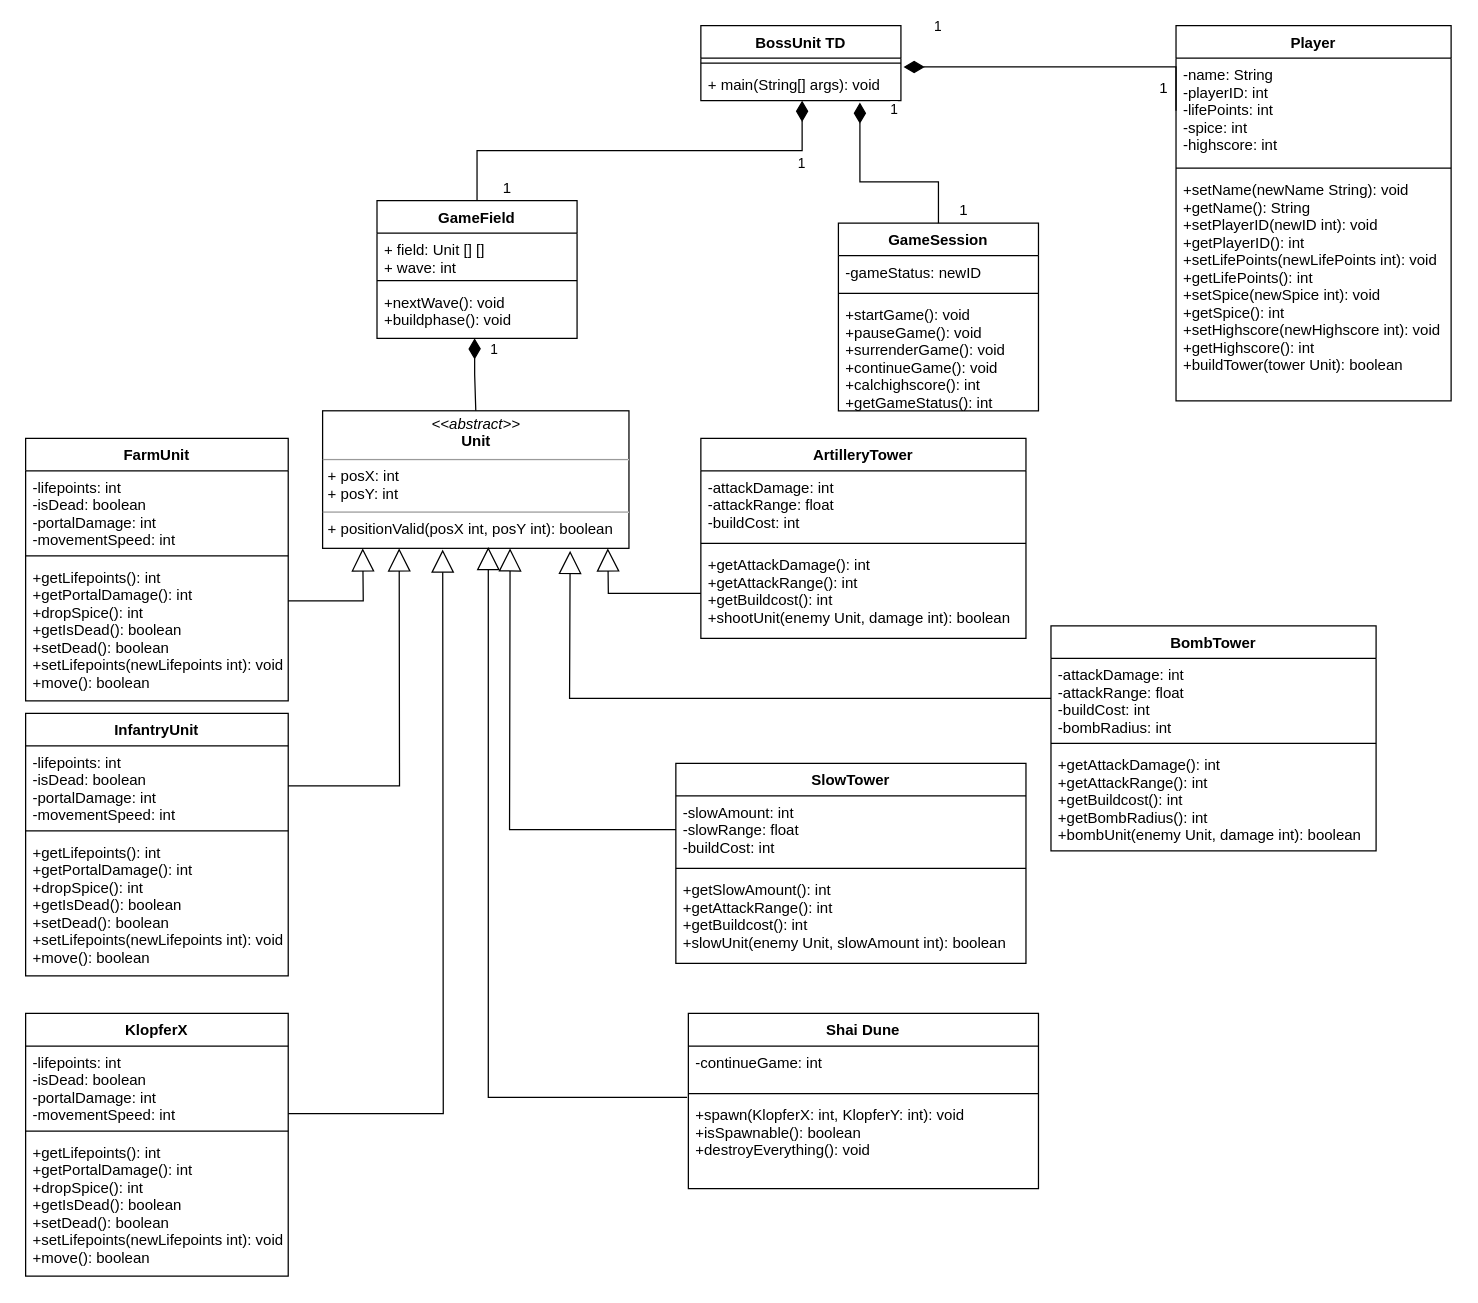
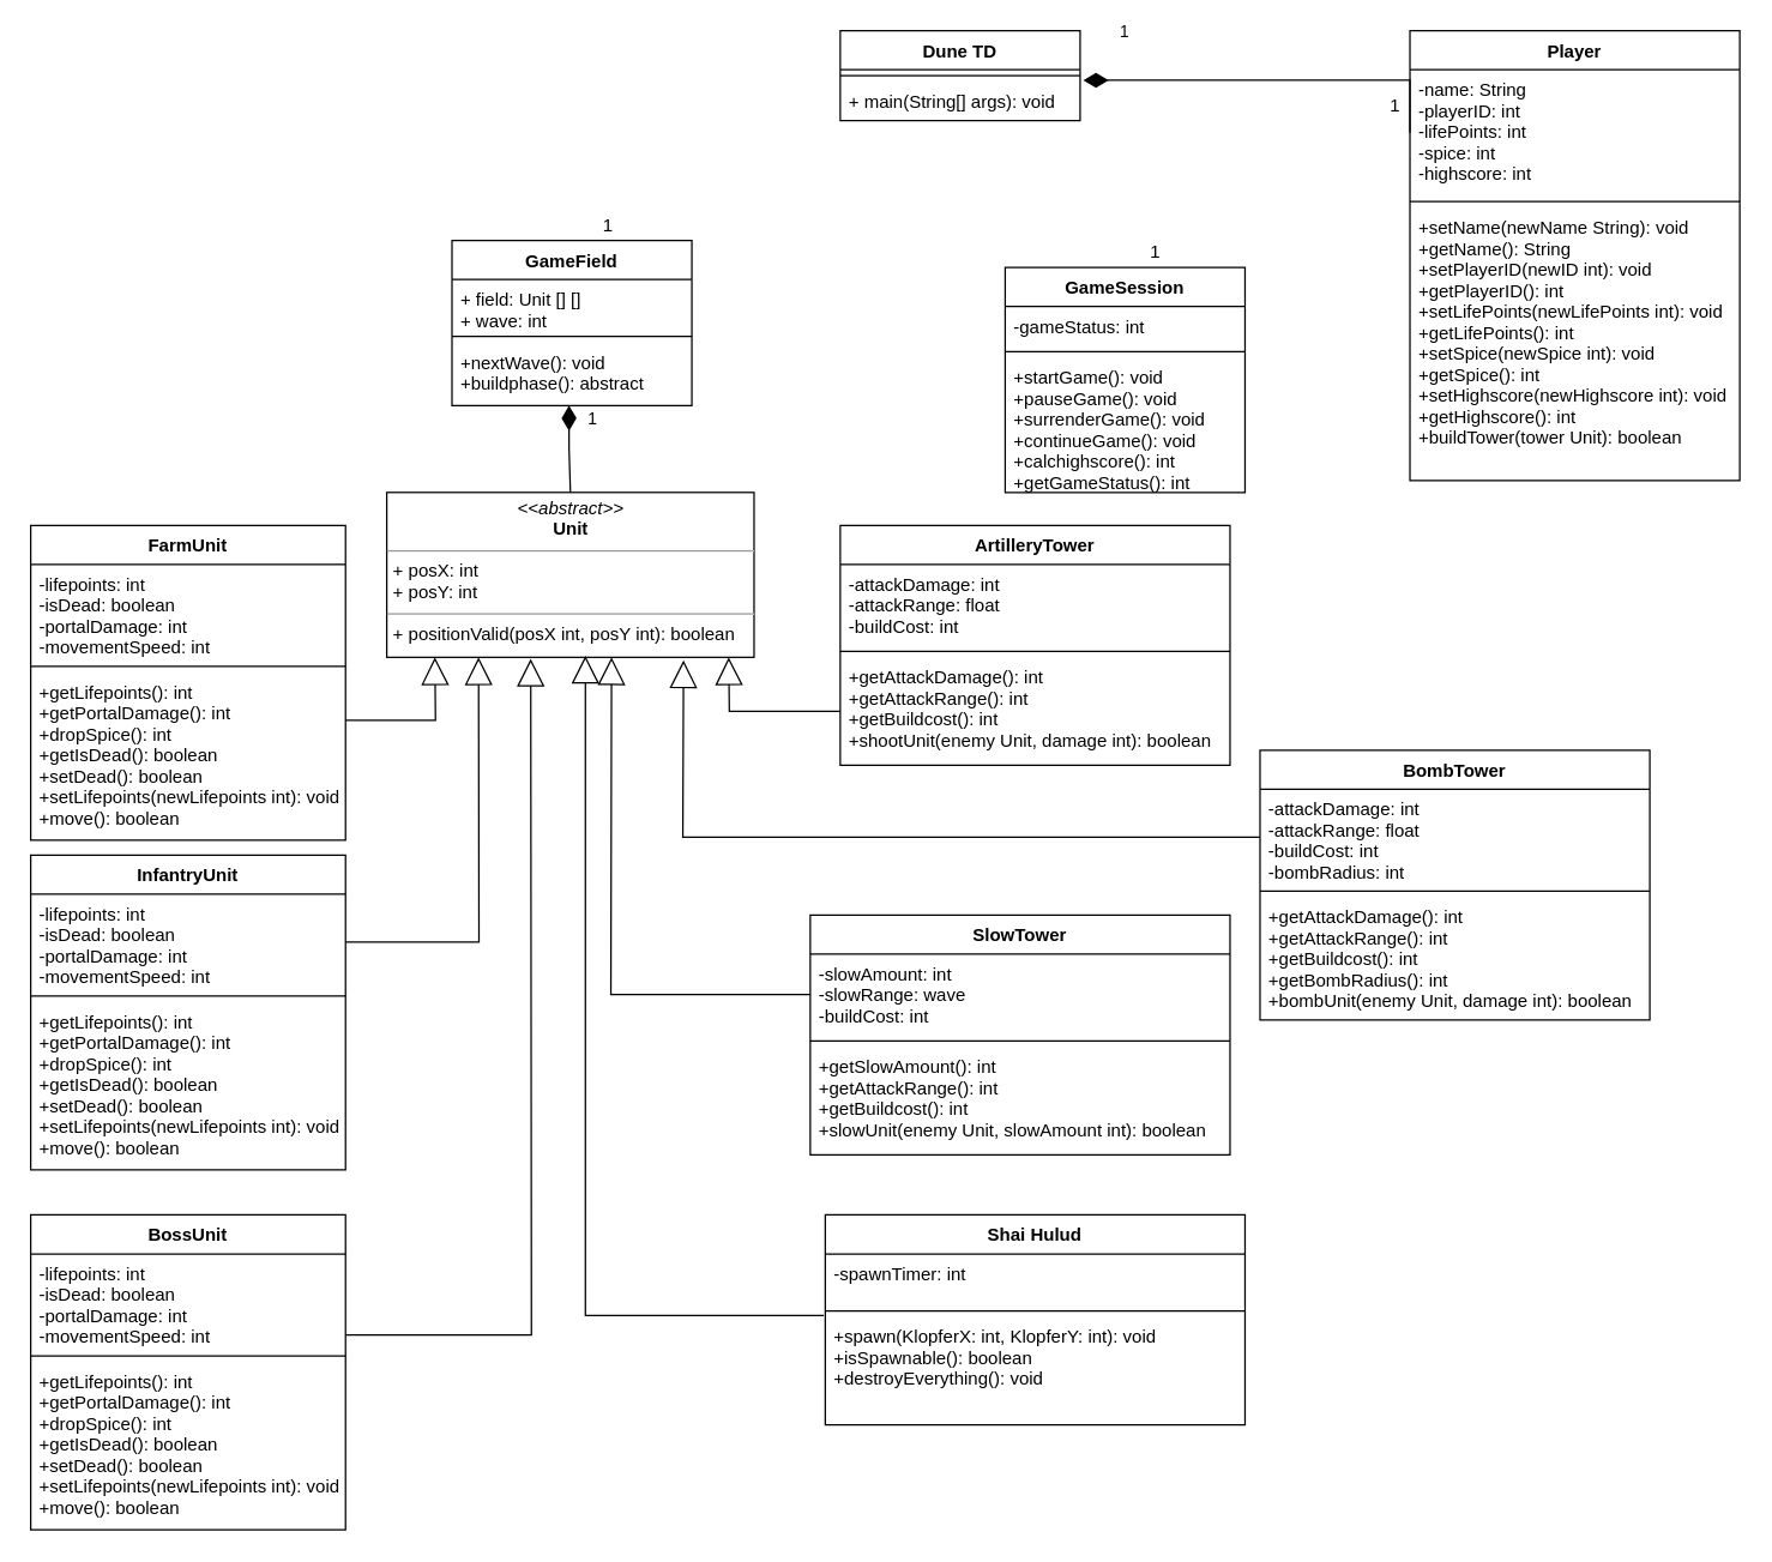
- <mxCell id="2" value="BossUnit TD" style="swimlane;fontStyle=1;align=center;verticalAlign=top;childLayout=stackLayout;horizontal=1;startSize=26;horizontalStack=0;resizeParent=1;resizeParentMax=0;resizeLast=0;collapsible=1;marginBottom=0;" vertex="1" parent="1"><mxGeometry x="560" y="20" width="160" height="60" as="geometry"><mxRectangle x="310" y="40" width="80" height="26" as="alternateBounds" /></mxGeometry></mxCell>
+ <mxCell id="2" value="Dune TD" style="swimlane;fontStyle=1;align=center;verticalAlign=top;childLayout=stackLayout;horizontal=1;startSize=26;horizontalStack=0;resizeParent=1;resizeParentMax=0;resizeLast=0;collapsible=1;marginBottom=0;" vertex="1" parent="1"><mxGeometry x="560" y="20" width="160" height="60" as="geometry"><mxRectangle x="310" y="40" width="80" height="26" as="alternateBounds" /></mxGeometry></mxCell>
- <mxCell id="41" value="1" style="endArrow=none;html=1;endSize=12;startArrow=diamondThin;startSize=14;startFill=1;edgeStyle=orthogonalEdgeStyle;align=left;verticalAlign=bottom;rounded=0;exitX=0.506;exitY=1;exitDx=0;exitDy=0;exitPerimeter=0;endFill=0;entryX=0.5;entryY=0;entryDx=0;entryDy=0;" edge="1" parent="1" source="4" target="5"><mxGeometry x="-0.733" y="19" relative="1" as="geometry"><mxPoint x="280" y="200" as="sourcePoint" /><mxPoint x="311" y="110" as="targetPoint" /><mxPoint as="offset" /></mxGeometry></mxCell>
- <mxCell id="47" value="1" style="endArrow=none;html=1;endSize=12;startArrow=diamondThin;startSize=14;startFill=1;edgeStyle=orthogonalEdgeStyle;align=left;verticalAlign=bottom;rounded=0;exitX=0.795;exitY=1.058;exitDx=0;exitDy=0;exitPerimeter=0;endFill=0;entryX=0.5;entryY=0;entryDx=0;entryDy=0;" edge="1" parent="1" source="4" target="43"><mxGeometry x="-0.821" y="23" relative="1" as="geometry"><mxPoint x="660.96" y="100" as="sourcePoint" /><mxPoint x="401" y="180" as="targetPoint" /><mxPoint as="offset" /><Array as="points"><mxPoint x="687" y="145" /><mxPoint x="750" y="145" /><mxPoint x="750" y="178" /></Array></mxGeometry></mxCell>
- <mxCell id="44" value="-gameStatus: newID" style="text;strokeColor=none;fillColor=none;align=left;verticalAlign=top;spacingLeft=4;spacingRight=4;overflow=hidden;rotatable=0;points=[[0,0.5],[1,0.5]];portConstraint=eastwest;labelBackgroundColor=none;" vertex="1" parent="43"><mxGeometry y="26" width="160" height="26" as="geometry" /></mxCell>
+ <mxCell id="44" value="-gameStatus: int" style="text;strokeColor=none;fillColor=none;align=left;verticalAlign=top;spacingLeft=4;spacingRight=4;overflow=hidden;rotatable=0;points=[[0,0.5],[1,0.5]];portConstraint=eastwest;labelBackgroundColor=none;" vertex="1" parent="43"><mxGeometry y="26" width="160" height="26" as="geometry" /></mxCell>
- <mxCell id="8" value="+nextWave(): void&#10;+buildphase(): void" style="text;strokeColor=none;fillColor=none;align=left;verticalAlign=top;spacingLeft=4;spacingRight=4;overflow=hidden;rotatable=0;points=[[0,0.5],[1,0.5]];portConstraint=eastwest;" vertex="1" parent="5"><mxGeometry y="68" width="160" height="42" as="geometry" /></mxCell>
+ <mxCell id="8" value="+nextWave(): void&#10;+buildphase(): abstract" style="text;strokeColor=none;fillColor=none;align=left;verticalAlign=top;spacingLeft=4;spacingRight=4;overflow=hidden;rotatable=0;points=[[0,0.5],[1,0.5]];portConstraint=eastwest;" vertex="1" parent="5"><mxGeometry y="68" width="160" height="42" as="geometry" /></mxCell>
- <mxCell id="27" value="-slowAmount: int&#10;-slowRange: float&#10;-buildCost: int" style="text;strokeColor=none;fillColor=none;align=left;verticalAlign=top;spacingLeft=4;spacingRight=4;overflow=hidden;rotatable=0;points=[[0,0.5],[1,0.5]];portConstraint=eastwest;labelBackgroundColor=none;" vertex="1" parent="26"><mxGeometry y="26" width="280" height="54" as="geometry" /></mxCell>
+ <mxCell id="27" value="-slowAmount: int&#10;-slowRange: wave&#10;-buildCost: int" style="text;strokeColor=none;fillColor=none;align=left;verticalAlign=top;spacingLeft=4;spacingRight=4;overflow=hidden;rotatable=0;points=[[0,0.5],[1,0.5]];portConstraint=eastwest;labelBackgroundColor=none;" vertex="1" parent="26"><mxGeometry y="26" width="280" height="54" as="geometry" /></mxCell>
- <mxCell id="22" value="KlopferX" style="swimlane;fontStyle=1;align=center;verticalAlign=top;childLayout=stackLayout;horizontal=1;startSize=26;horizontalStack=0;resizeParent=1;resizeParentMax=0;resizeLast=0;collapsible=1;marginBottom=0;labelBackgroundColor=none;" vertex="1" parent="1"><mxGeometry x="20" y="810" width="210" height="210" as="geometry" /></mxCell>
+ <mxCell id="22" value="BossUnit" style="swimlane;fontStyle=1;align=center;verticalAlign=top;childLayout=stackLayout;horizontal=1;startSize=26;horizontalStack=0;resizeParent=1;resizeParentMax=0;resizeLast=0;collapsible=1;marginBottom=0;labelBackgroundColor=none;" vertex="1" parent="1"><mxGeometry x="20" y="810" width="210" height="210" as="geometry" /></mxCell>
- <mxCell id="55" value="Shai Dune" style="swimlane;fontStyle=1;align=center;verticalAlign=top;childLayout=stackLayout;horizontal=1;startSize=26;horizontalStack=0;resizeParent=1;resizeParentMax=0;resizeLast=0;collapsible=1;marginBottom=0;labelBackgroundColor=none;" vertex="1" parent="1"><mxGeometry x="550" y="810" width="280" height="140" as="geometry" /></mxCell>
+ <mxCell id="55" value="Shai Hulud" style="swimlane;fontStyle=1;align=center;verticalAlign=top;childLayout=stackLayout;horizontal=1;startSize=26;horizontalStack=0;resizeParent=1;resizeParentMax=0;resizeLast=0;collapsible=1;marginBottom=0;labelBackgroundColor=none;" vertex="1" parent="1"><mxGeometry x="550" y="810" width="280" height="140" as="geometry" /></mxCell>
- <mxCell id="56" value="-continueGame: int" style="text;strokeColor=none;fillColor=none;align=left;verticalAlign=top;spacingLeft=4;spacingRight=4;overflow=hidden;rotatable=0;points=[[0,0.5],[1,0.5]];portConstraint=eastwest;labelBackgroundColor=none;" vertex="1" parent="55"><mxGeometry y="26" width="280" height="34" as="geometry" /></mxCell>
+ <mxCell id="56" value="-spawnTimer: int" style="text;strokeColor=none;fillColor=none;align=left;verticalAlign=top;spacingLeft=4;spacingRight=4;overflow=hidden;rotatable=0;points=[[0,0.5],[1,0.5]];portConstraint=eastwest;labelBackgroundColor=none;" vertex="1" parent="55"><mxGeometry y="26" width="280" height="34" as="geometry" /></mxCell>
